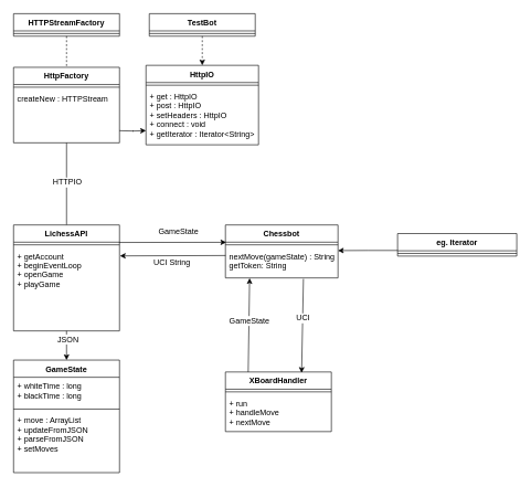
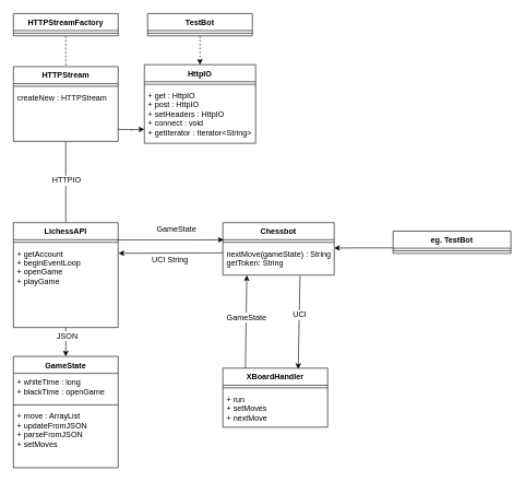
- <mxCell id="7" value="HttpFactory" style="swimlane;fontStyle=1;align=center;verticalAlign=top;childLayout=stackLayout;horizontal=1;startSize=26;horizontalStack=0;resizeParent=1;resizeParentMax=0;resizeLast=0;collapsible=1;marginBottom=0;" parent="1" vertex="1"><mxGeometry x="20" y="101" width="160" height="114" as="geometry" /></mxCell>
+ <mxCell id="7" value="HTTPStream" style="swimlane;fontStyle=1;align=center;verticalAlign=top;childLayout=stackLayout;horizontal=1;startSize=26;horizontalStack=0;resizeParent=1;resizeParentMax=0;resizeLast=0;collapsible=1;marginBottom=0;" parent="1" vertex="1"><mxGeometry x="20" y="101" width="160" height="114" as="geometry" /></mxCell>
- <mxCell id="32" value="eg. Iterator" style="swimlane;fontStyle=1;align=center;verticalAlign=top;childLayout=stackLayout;horizontal=1;startSize=26;horizontalStack=0;resizeParent=1;resizeParentMax=0;resizeLast=0;collapsible=1;marginBottom=0;" parent="1" vertex="1"><mxGeometry x="600" y="352" width="180" height="34" as="geometry" /></mxCell>
+ <mxCell id="32" value="eg. TestBot" style="swimlane;fontStyle=1;align=center;verticalAlign=top;childLayout=stackLayout;horizontal=1;startSize=26;horizontalStack=0;resizeParent=1;resizeParentMax=0;resizeLast=0;collapsible=1;marginBottom=0;" parent="1" vertex="1"><mxGeometry x="600" y="352" width="180" height="34" as="geometry" /></mxCell>
- <mxCell id="22" value="+ whiteTime : long&#10;+ blackTime : long&#10;" style="text;strokeColor=none;fillColor=none;align=left;verticalAlign=top;spacingLeft=4;spacingRight=4;overflow=hidden;rotatable=0;points=[[0,0.5],[1,0.5]];portConstraint=eastwest;" parent="21" vertex="1"><mxGeometry y="26" width="160" height="44" as="geometry" /></mxCell>
+ <mxCell id="22" value="+ whiteTime : long&#10;+ blackTime : openGame&#10;" style="text;strokeColor=none;fillColor=none;align=left;verticalAlign=top;spacingLeft=4;spacingRight=4;overflow=hidden;rotatable=0;points=[[0,0.5],[1,0.5]];portConstraint=eastwest;" parent="21" vertex="1"><mxGeometry y="26" width="160" height="44" as="geometry" /></mxCell>
- <mxCell id="38" value="+ run&#10;+ handleMove&#10;+ nextMove&#10;" style="text;strokeColor=none;fillColor=none;align=left;verticalAlign=top;spacingLeft=4;spacingRight=4;overflow=hidden;rotatable=0;points=[[0,0.5],[1,0.5]];portConstraint=eastwest;" parent="36" vertex="1"><mxGeometry y="34" width="160" height="56" as="geometry" /></mxCell>
+ <mxCell id="38" value="+ run&#10;+ setMoves&#10;+ nextMove&#10;" style="text;strokeColor=none;fillColor=none;align=left;verticalAlign=top;spacingLeft=4;spacingRight=4;overflow=hidden;rotatable=0;points=[[0,0.5],[1,0.5]];portConstraint=eastwest;" parent="36" vertex="1"><mxGeometry y="34" width="160" height="56" as="geometry" /></mxCell>
